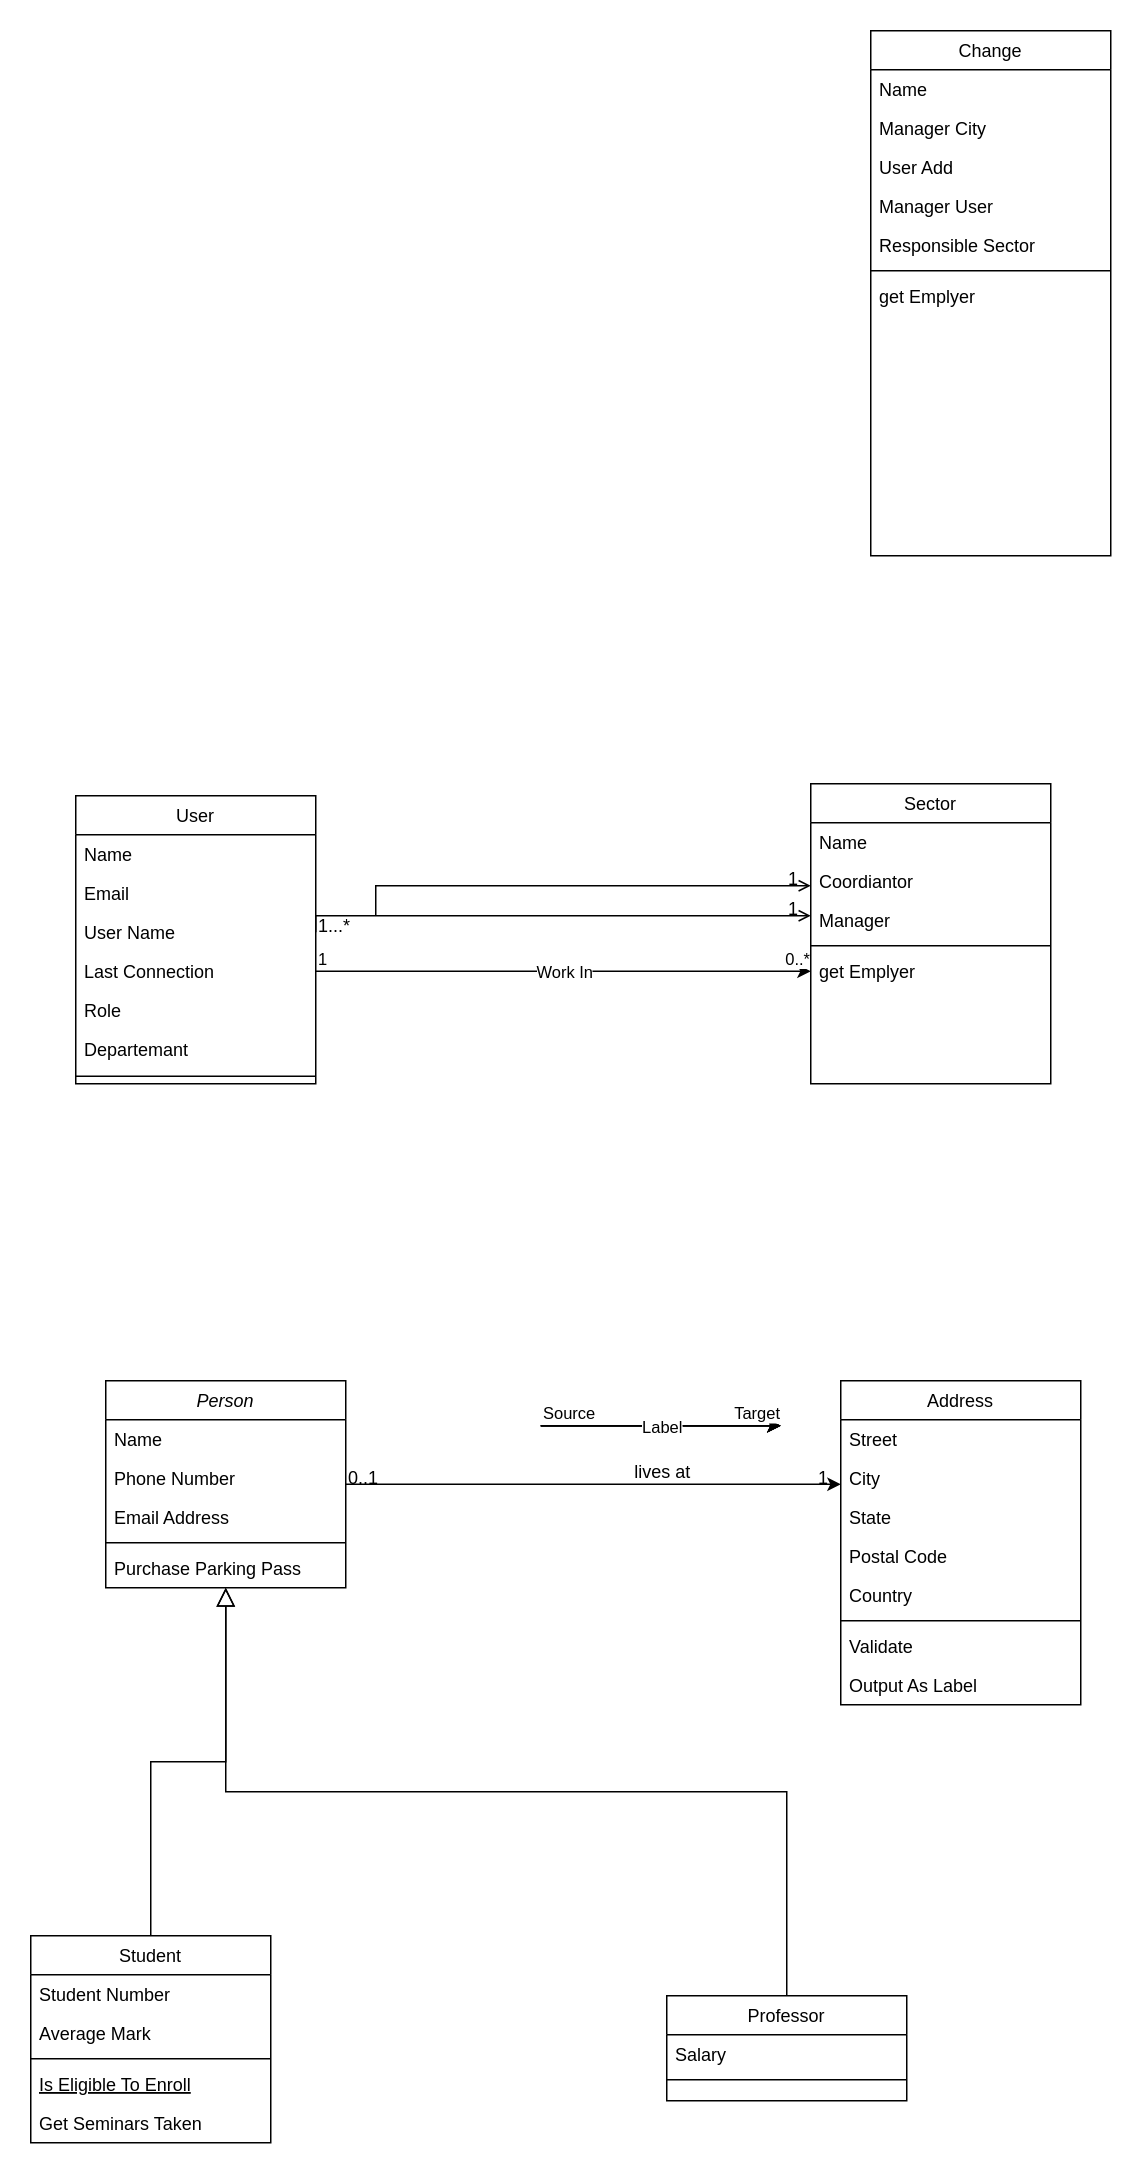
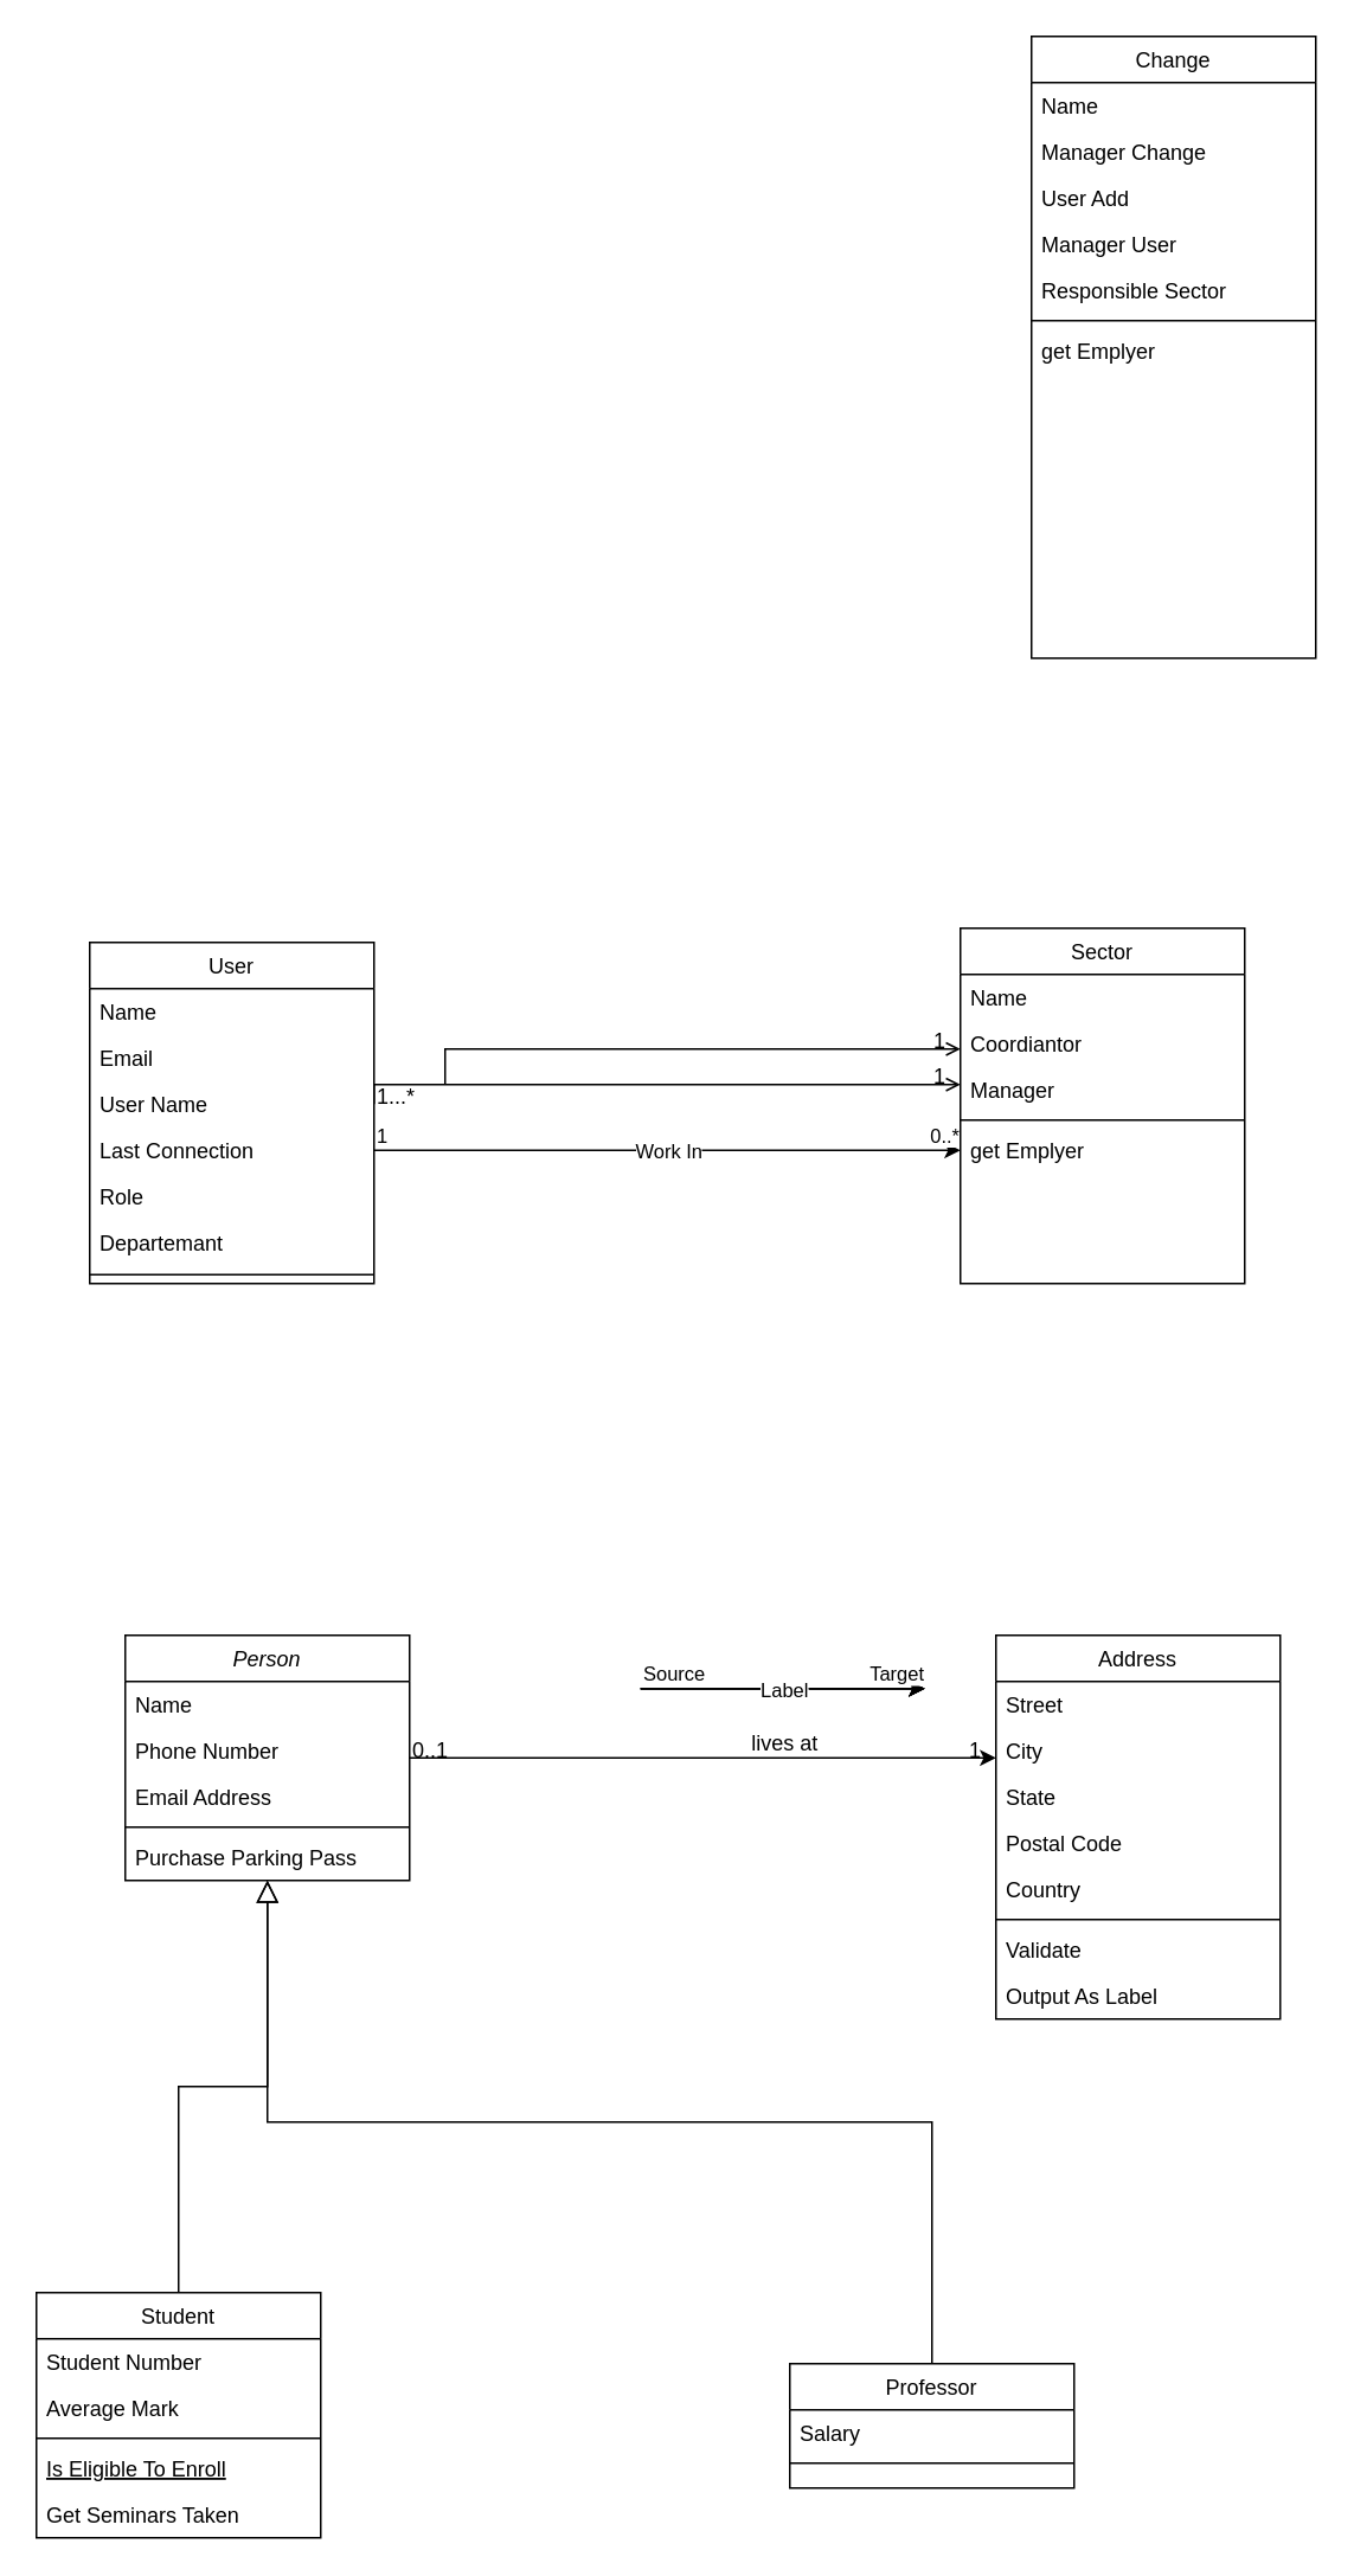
- <mxCell id="73" value="Manager City" style="text;align=left;verticalAlign=top;spacingLeft=4;spacingRight=4;overflow=hidden;rotatable=0;points=[[0,0.5],[1,0.5]];portConstraint=eastwest;" vertex="1" parent="71"><mxGeometry y="52" width="160" height="26" as="geometry" /></mxCell>
+ <mxCell id="73" value="Manager Change" style="text;align=left;verticalAlign=top;spacingLeft=4;spacingRight=4;overflow=hidden;rotatable=0;points=[[0,0.5],[1,0.5]];portConstraint=eastwest;" vertex="1" parent="71"><mxGeometry y="52" width="160" height="26" as="geometry" /></mxCell>
